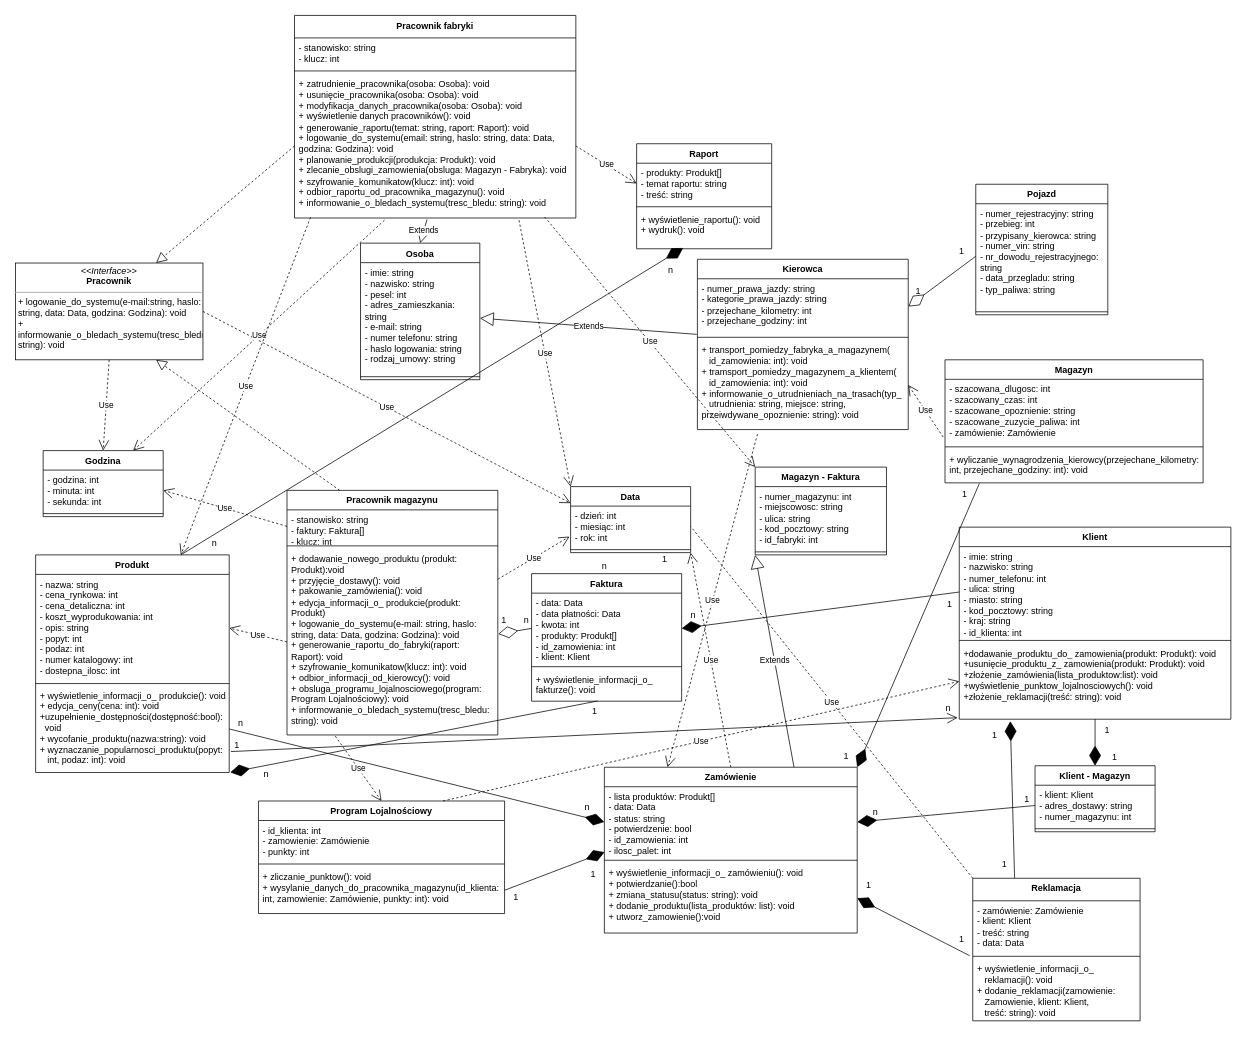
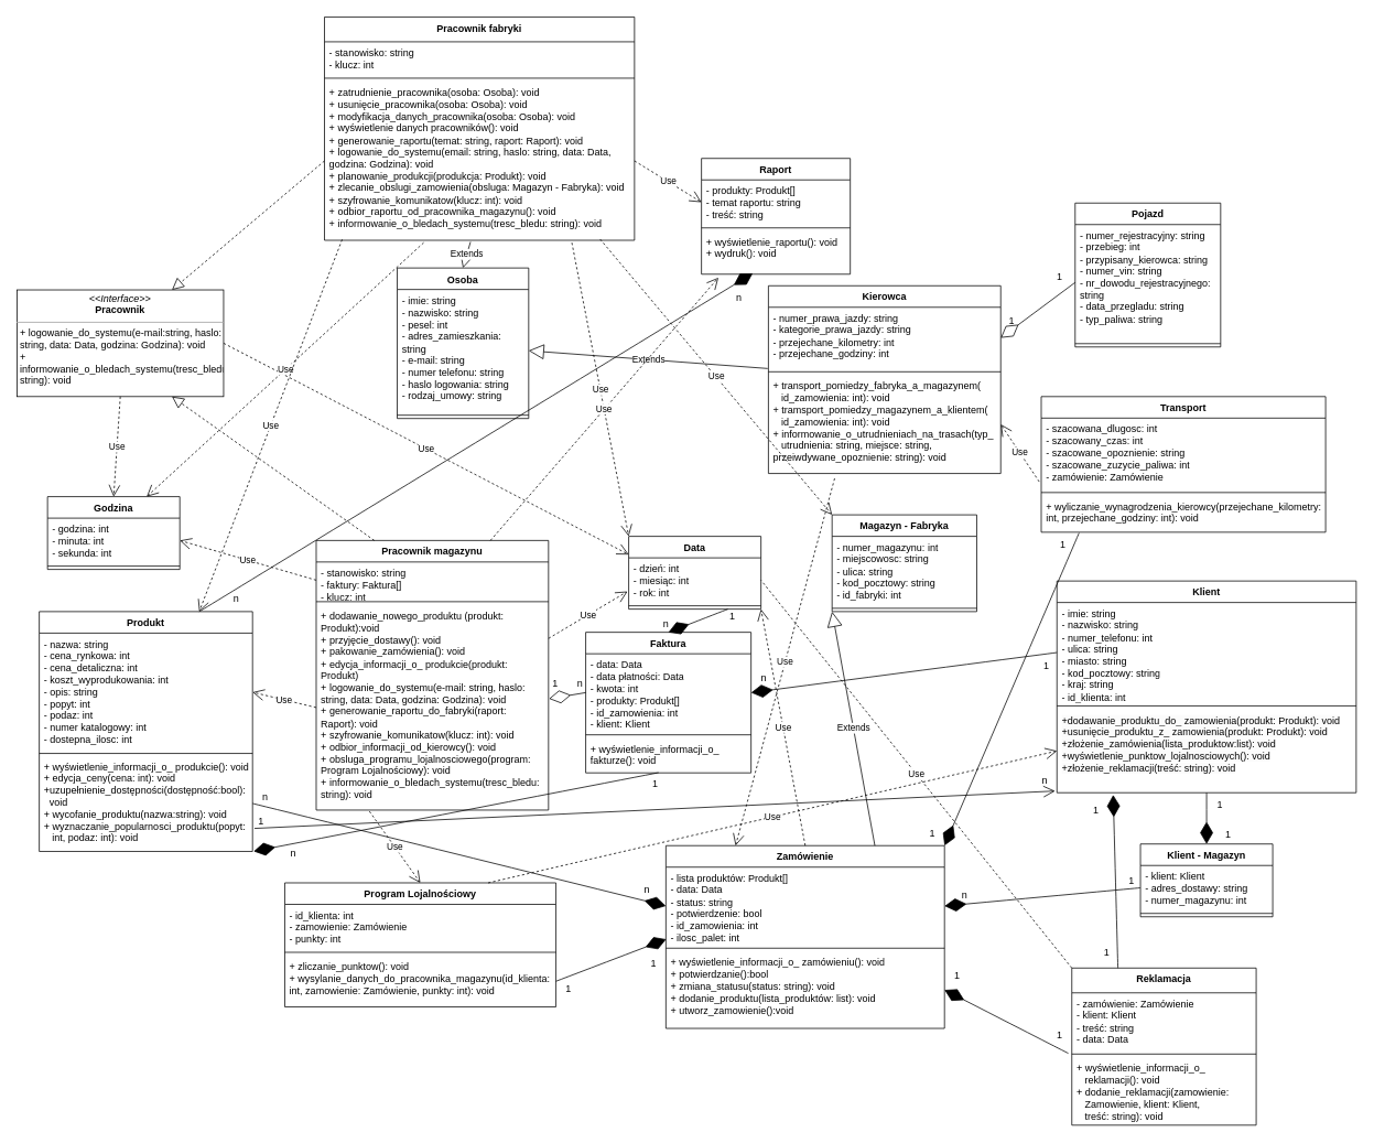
- <mxCell id="53" value="Magazyn" style="swimlane;fontStyle=1;align=center;verticalAlign=top;childLayout=stackLayout;horizontal=1;startSize=26;horizontalStack=0;resizeParent=1;resizeParentMax=0;resizeLast=0;collapsible=1;marginBottom=0;whiteSpace=wrap;html=1;" vertex="1" parent="1"><mxGeometry x="1259" y="479" width="344" height="164" as="geometry" /></mxCell>
+ <mxCell id="53" value="Transport" style="swimlane;fontStyle=1;align=center;verticalAlign=top;childLayout=stackLayout;horizontal=1;startSize=26;horizontalStack=0;resizeParent=1;resizeParentMax=0;resizeLast=0;collapsible=1;marginBottom=0;whiteSpace=wrap;html=1;" vertex="1" parent="1"><mxGeometry x="1259" y="479" width="344" height="164" as="geometry" /></mxCell>
+ <mxCell id="123" value="Use" style="endArrow=open;endSize=12;dashed=1;html=1;rounded=0;entryX=0.114;entryY=1.08;entryDx=0;entryDy=0;exitX=0.75;exitY=0;exitDx=0;exitDy=0;entryPerimeter=0;" edge="1" parent="1" source="49" target="32"><mxGeometry width="160" relative="1" as="geometry"><mxPoint x="1120" y="210" as="sourcePoint" /><mxPoint x="1201" y="260" as="targetPoint" /></mxGeometry></mxCell>
- <mxCell id="23" value="Magazyn - Faktura" style="swimlane;fontStyle=1;align=center;verticalAlign=top;childLayout=stackLayout;horizontal=1;startSize=26;horizontalStack=0;resizeParent=1;resizeParentMax=0;resizeLast=0;collapsible=1;marginBottom=0;whiteSpace=wrap;html=1;" vertex="1" parent="1"><mxGeometry x="1006" y="622" width="175" height="117" as="geometry" /></mxCell>
+ <mxCell id="23" value="Magazyn - Fabryka" style="swimlane;fontStyle=1;align=center;verticalAlign=top;childLayout=stackLayout;horizontal=1;startSize=26;horizontalStack=0;resizeParent=1;resizeParentMax=0;resizeLast=0;collapsible=1;marginBottom=0;whiteSpace=wrap;html=1;" vertex="1" parent="1"><mxGeometry x="1006" y="622" width="175" height="117" as="geometry" /></mxCell>
+ <mxCell id="124" value="" style="endArrow=diamondThin;endFill=1;endSize=24;html=1;rounded=0;fontSize=12;curved=1;entryX=0.5;entryY=0;entryDx=0;entryDy=0;exitX=0.75;exitY=1;exitDx=0;exitDy=0;" edge="1" parent="1" source="9" target="57"><mxGeometry width="160" relative="1" as="geometry"><mxPoint x="1150" y="850" as="sourcePoint" /><mxPoint x="1150" y="912" as="targetPoint" /></mxGeometry></mxCell>
